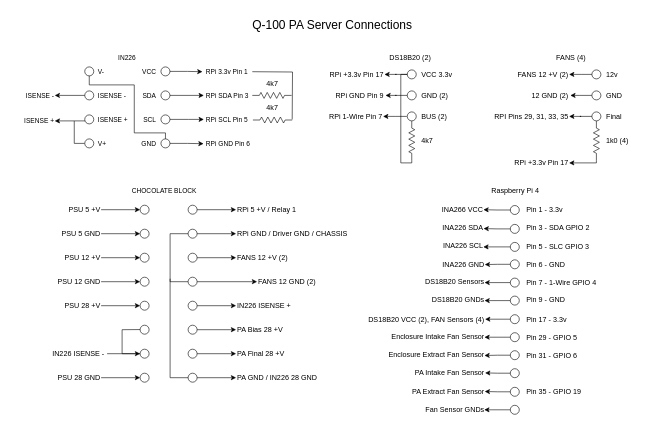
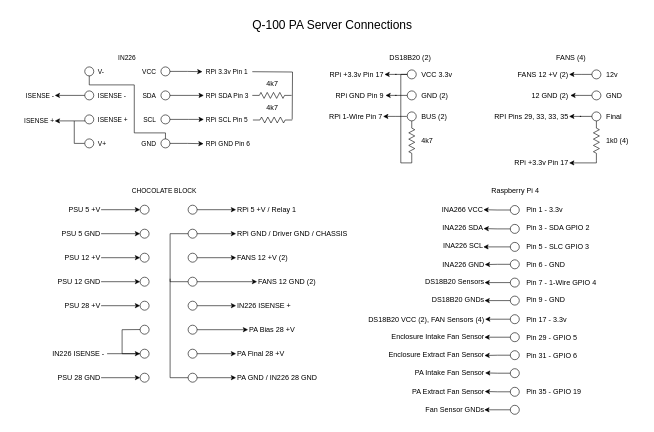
- <mxCell id="62" value="RPI Pins 29, 31, 33, 35" style="text;html=1;align=right;verticalAlign=middle;resizable=0;points=[];autosize=1;strokeColor=none;fillColor=none;" parent="54" vertex="1"><mxGeometry y="97.5" width="150" height="30" as="geometry" /></mxCell>
+ <mxCell id="62" value="RPI Pins 29, 33, 33, 35" style="text;html=1;align=right;verticalAlign=middle;resizable=0;points=[];autosize=1;strokeColor=none;fillColor=none;" parent="54" vertex="1"><mxGeometry y="97.5" width="150" height="30" as="geometry" /></mxCell>
- <mxCell id="43" value="PA Bias 28 +V" style="text;html=1;align=left;verticalAlign=middle;resizable=0;points=[];autosize=1;strokeColor=none;fillColor=none;" parent="3" vertex="1"><mxGeometry x="325" y="231" width="100" height="30" as="geometry" /></mxCell>
+ <mxCell id="43" value="PA Bias 28 +V" style="text;html=1;align=left;verticalAlign=middle;resizable=0;points=[];autosize=1;strokeColor=none;fillColor=none;" parent="3" vertex="1"><mxGeometry x="345" y="231" width="100" height="30" as="geometry" /></mxCell>
